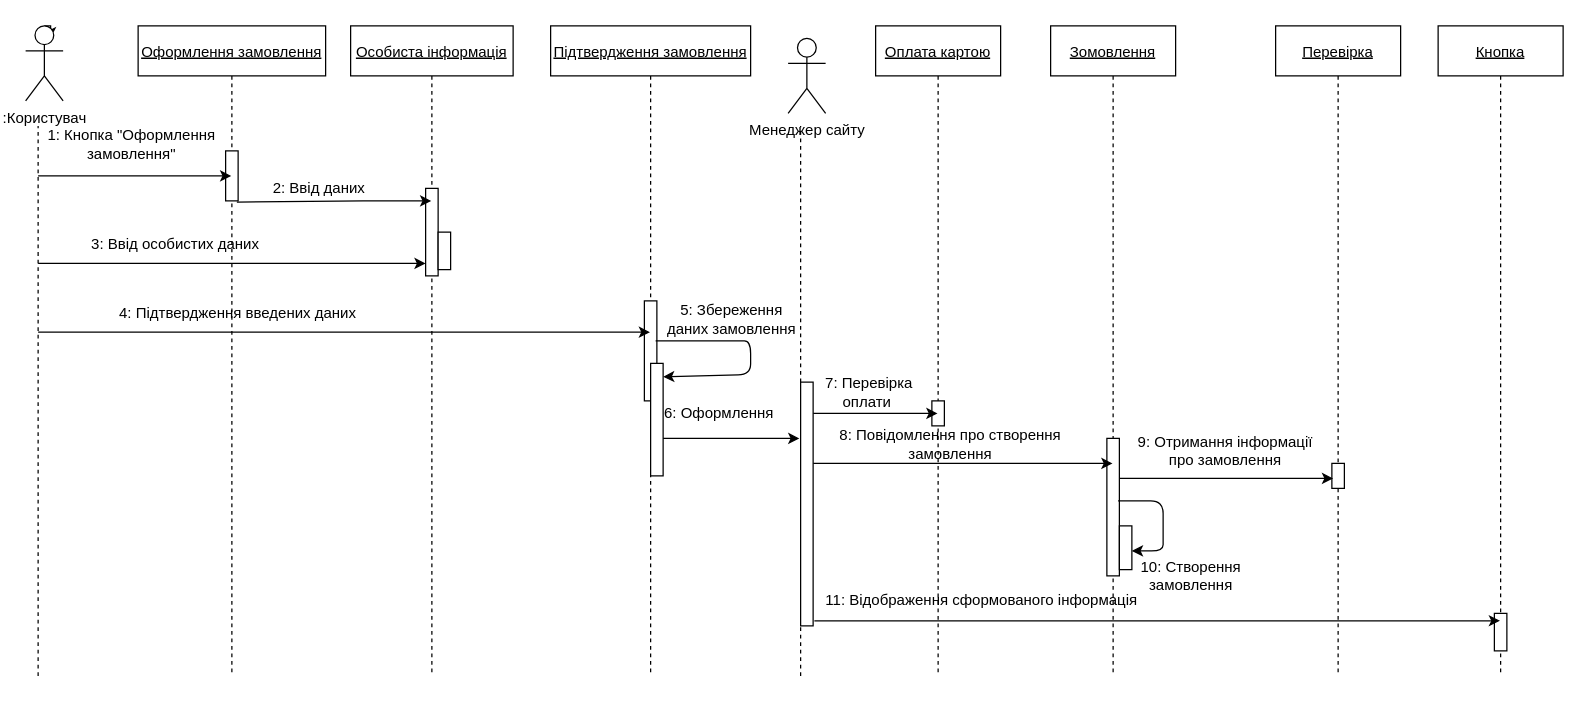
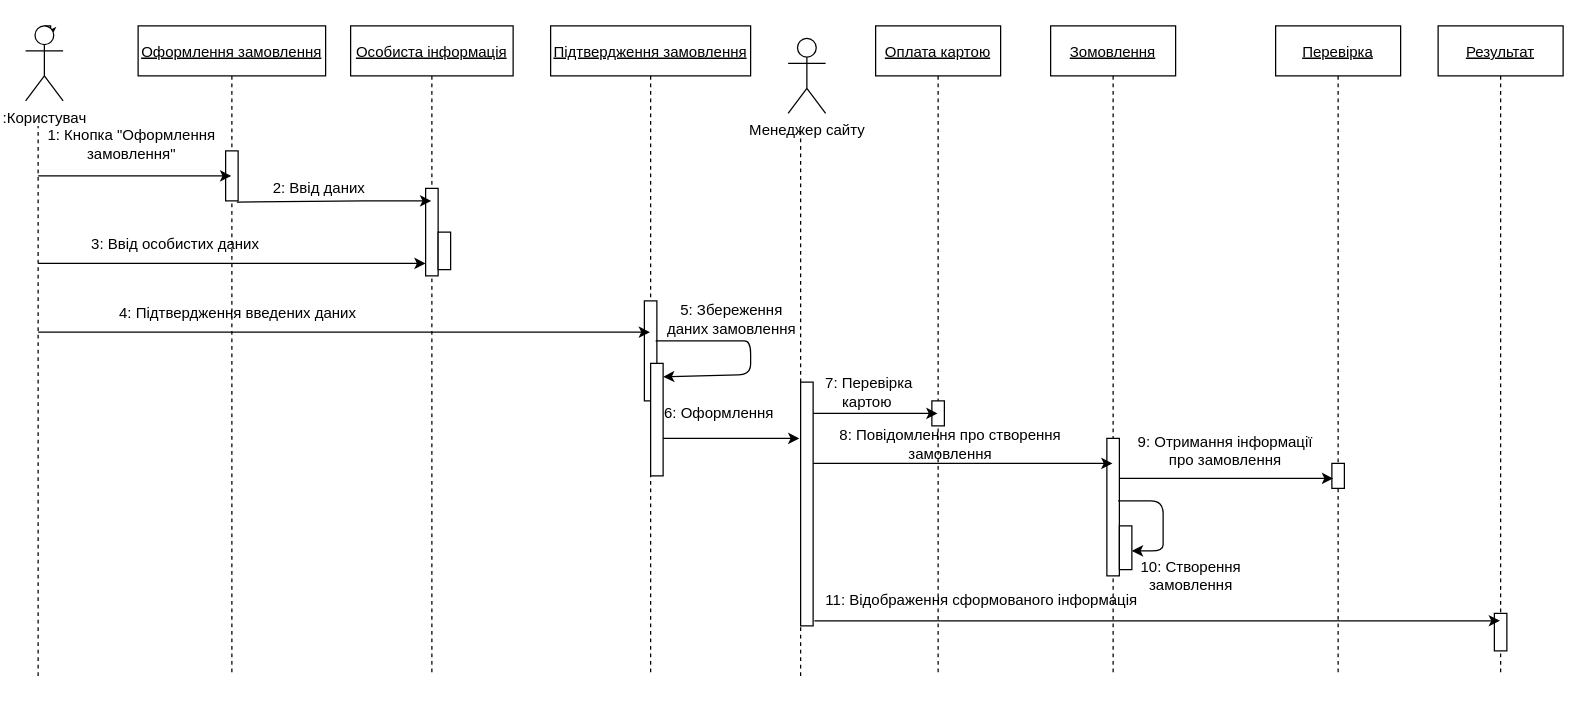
- <mxCell id="23" value="Кнопка" style="shape=umlLifeline;perimeter=lifelinePerimeter;container=1;collapsible=0;recursiveResize=0;rounded=0;shadow=0;strokeWidth=1;fontStyle=4" vertex="1" parent="1"><mxGeometry x="1150" y="20" width="100" height="520" as="geometry" /></mxCell>
+ <mxCell id="23" value="Результат" style="shape=umlLifeline;perimeter=lifelinePerimeter;container=1;collapsible=0;recursiveResize=0;rounded=0;shadow=0;strokeWidth=1;fontStyle=4" vertex="1" parent="1"><mxGeometry x="1150" y="20" width="100" height="520" as="geometry" /></mxCell>
- <mxCell id="39" value="7: Перевірка оплати&amp;nbsp;" style="text;html=1;strokeColor=none;fillColor=none;align=center;verticalAlign=middle;whiteSpace=wrap;rounded=0;labelBackgroundColor=none;fontSize=12;" vertex="1" parent="1"><mxGeometry x="650" y="305" width="90" height="15" as="geometry" /></mxCell>
+ <mxCell id="39" value="7: Перевірка картою&amp;nbsp;" style="text;html=1;strokeColor=none;fillColor=none;align=center;verticalAlign=middle;whiteSpace=wrap;rounded=0;labelBackgroundColor=none;fontSize=12;" vertex="1" parent="1"><mxGeometry x="650" y="305" width="90" height="15" as="geometry" /></mxCell>
